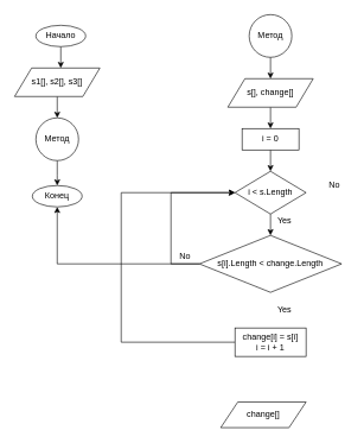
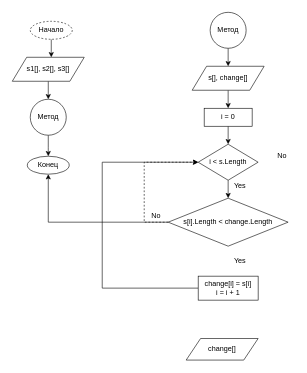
- <mxCell id="3" value="Начало" style="ellipse;whiteSpace=wrap;html=1;" vertex="1" parent="1"><mxGeometry x="50" y="35" width="70" height="30" as="geometry" /></mxCell>
+ <mxCell id="3" value="Начало" style="ellipse;whiteSpace=wrap;html=1;dashed=1;" vertex="1" parent="1"><mxGeometry x="50" y="35" width="70" height="30" as="geometry" /></mxCell>
- <mxCell id="16" style="edgeStyle=orthogonalEdgeStyle;rounded=0;orthogonalLoop=1;jettySize=auto;html=1;entryX=0;entryY=0.5;entryDx=0;entryDy=0;" edge="1" parent="1" source="18" target="13"><mxGeometry relative="1" as="geometry"><Array as="points"><mxPoint x="240" y="370" /><mxPoint x="240" y="270" /></Array></mxGeometry></mxCell>
+ <mxCell id="16" style="edgeStyle=orthogonalEdgeStyle;rounded=0;orthogonalLoop=1;jettySize=auto;html=1;entryX=0;entryY=0.5;entryDx=0;entryDy=0;dashed=1;" edge="1" parent="1" source="18" target="13"><mxGeometry relative="1" as="geometry"><Array as="points"><mxPoint x="240" y="370" /><mxPoint x="240" y="270" /></Array></mxGeometry></mxCell>
